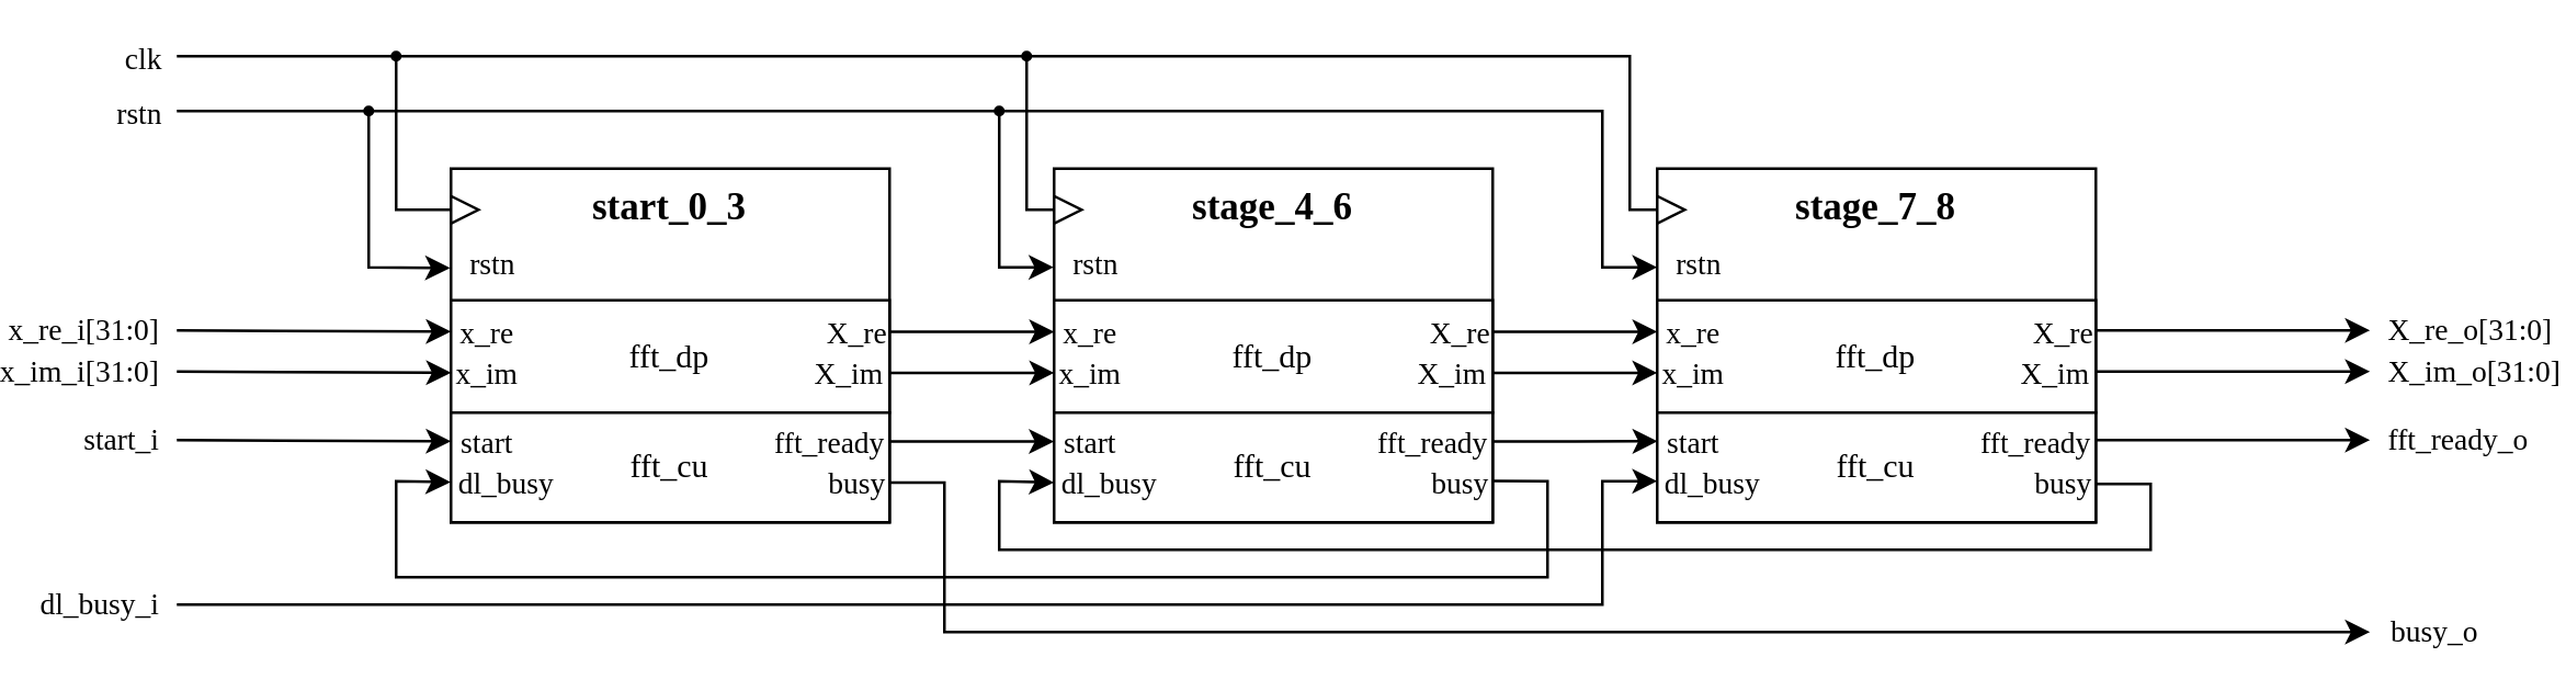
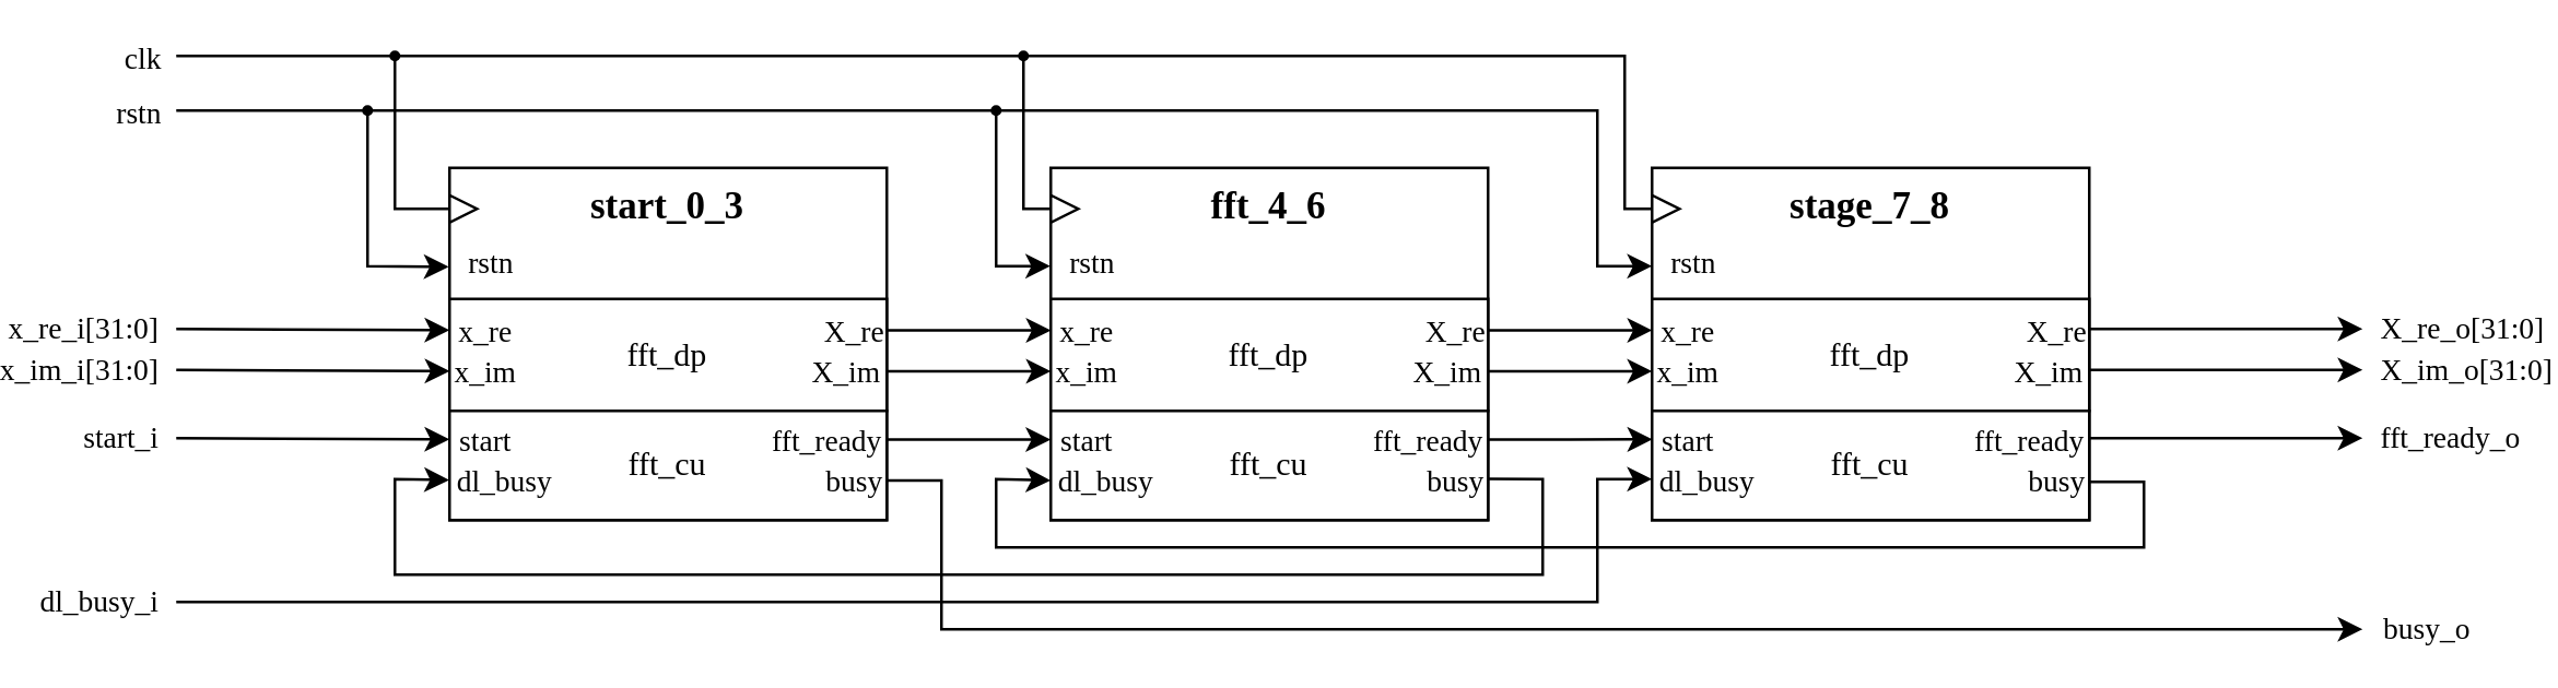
- <mxCell id="21" value="&lt;b&gt;stage_4_6&lt;/b&gt;" style="rounded=0;whiteSpace=wrap;html=1;fillColor=default;verticalAlign=top;fontFamily=NewsGotT;fontSize=14;" parent="1" vertex="1"><mxGeometry x="340" y="61" width="160" height="129" as="geometry" /></mxCell>
+ <mxCell id="21" value="&lt;b&gt;fft_4_6&lt;/b&gt;" style="rounded=0;whiteSpace=wrap;html=1;fillColor=default;verticalAlign=top;fontFamily=NewsGotT;fontSize=14;" parent="1" vertex="1"><mxGeometry x="340" y="61" width="160" height="129" as="geometry" /></mxCell>
